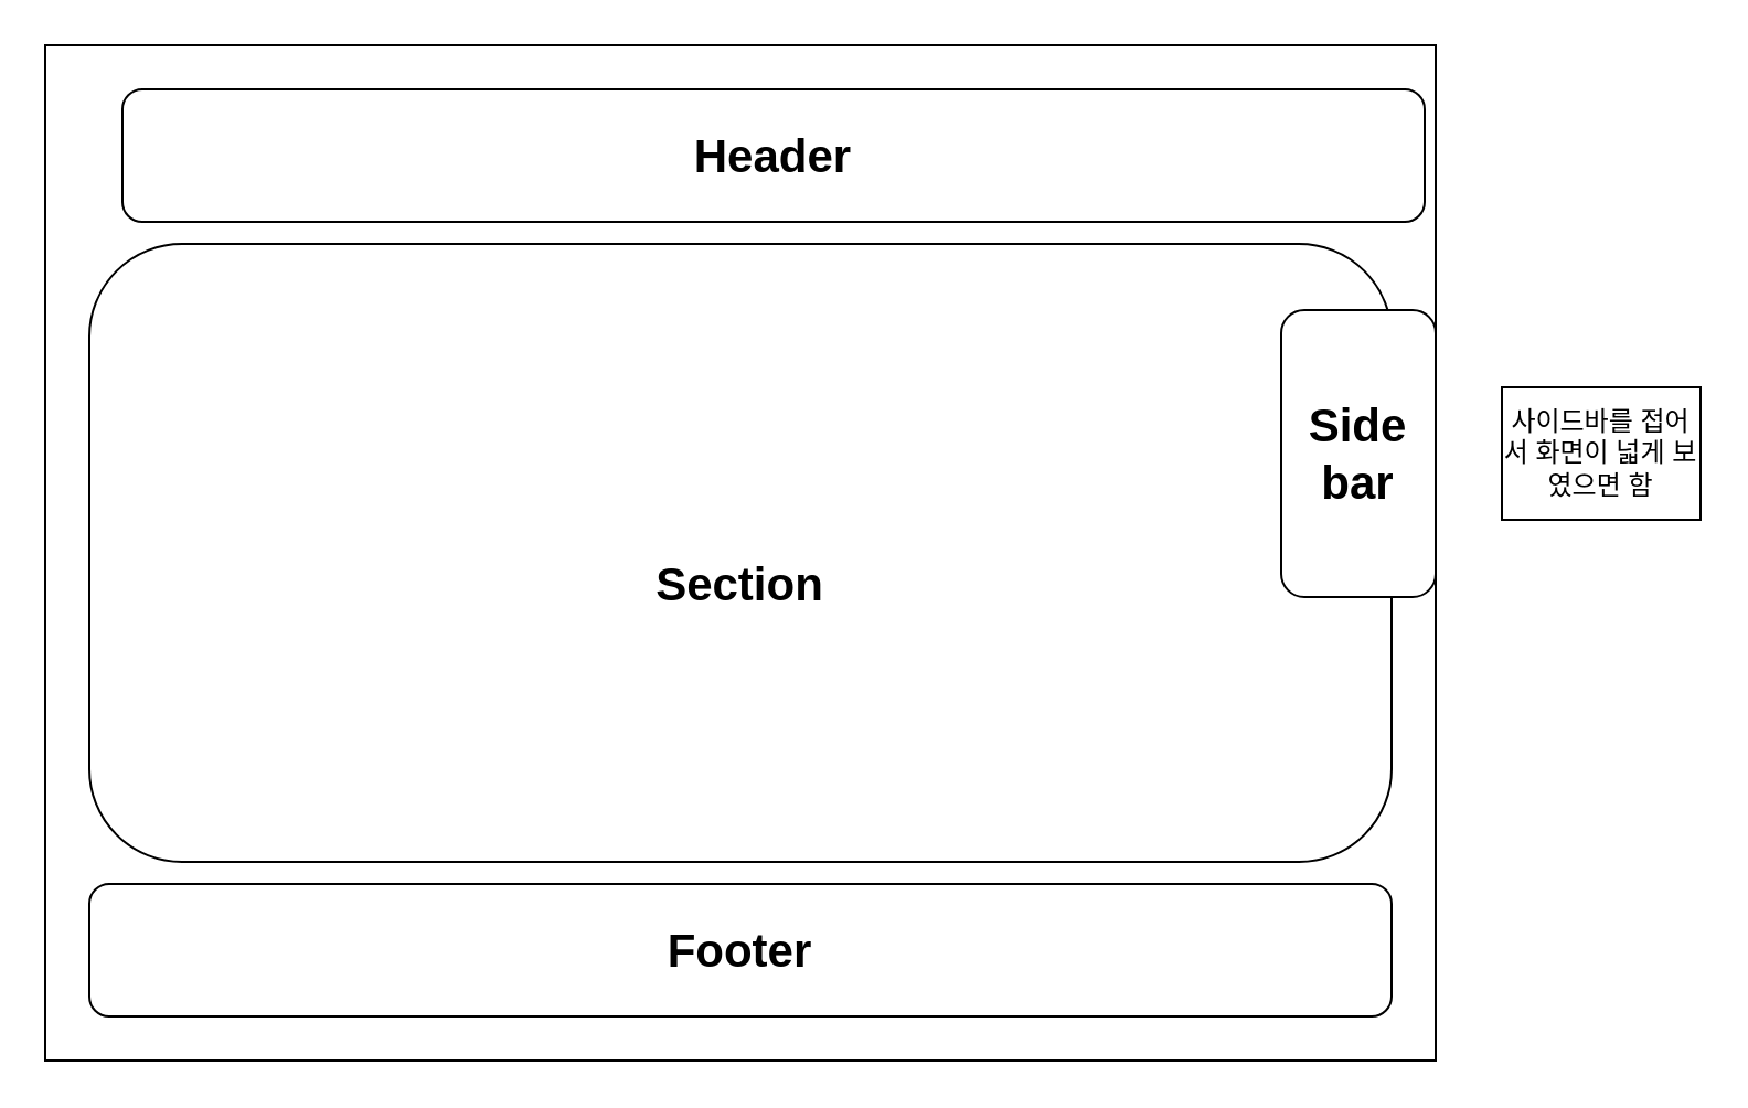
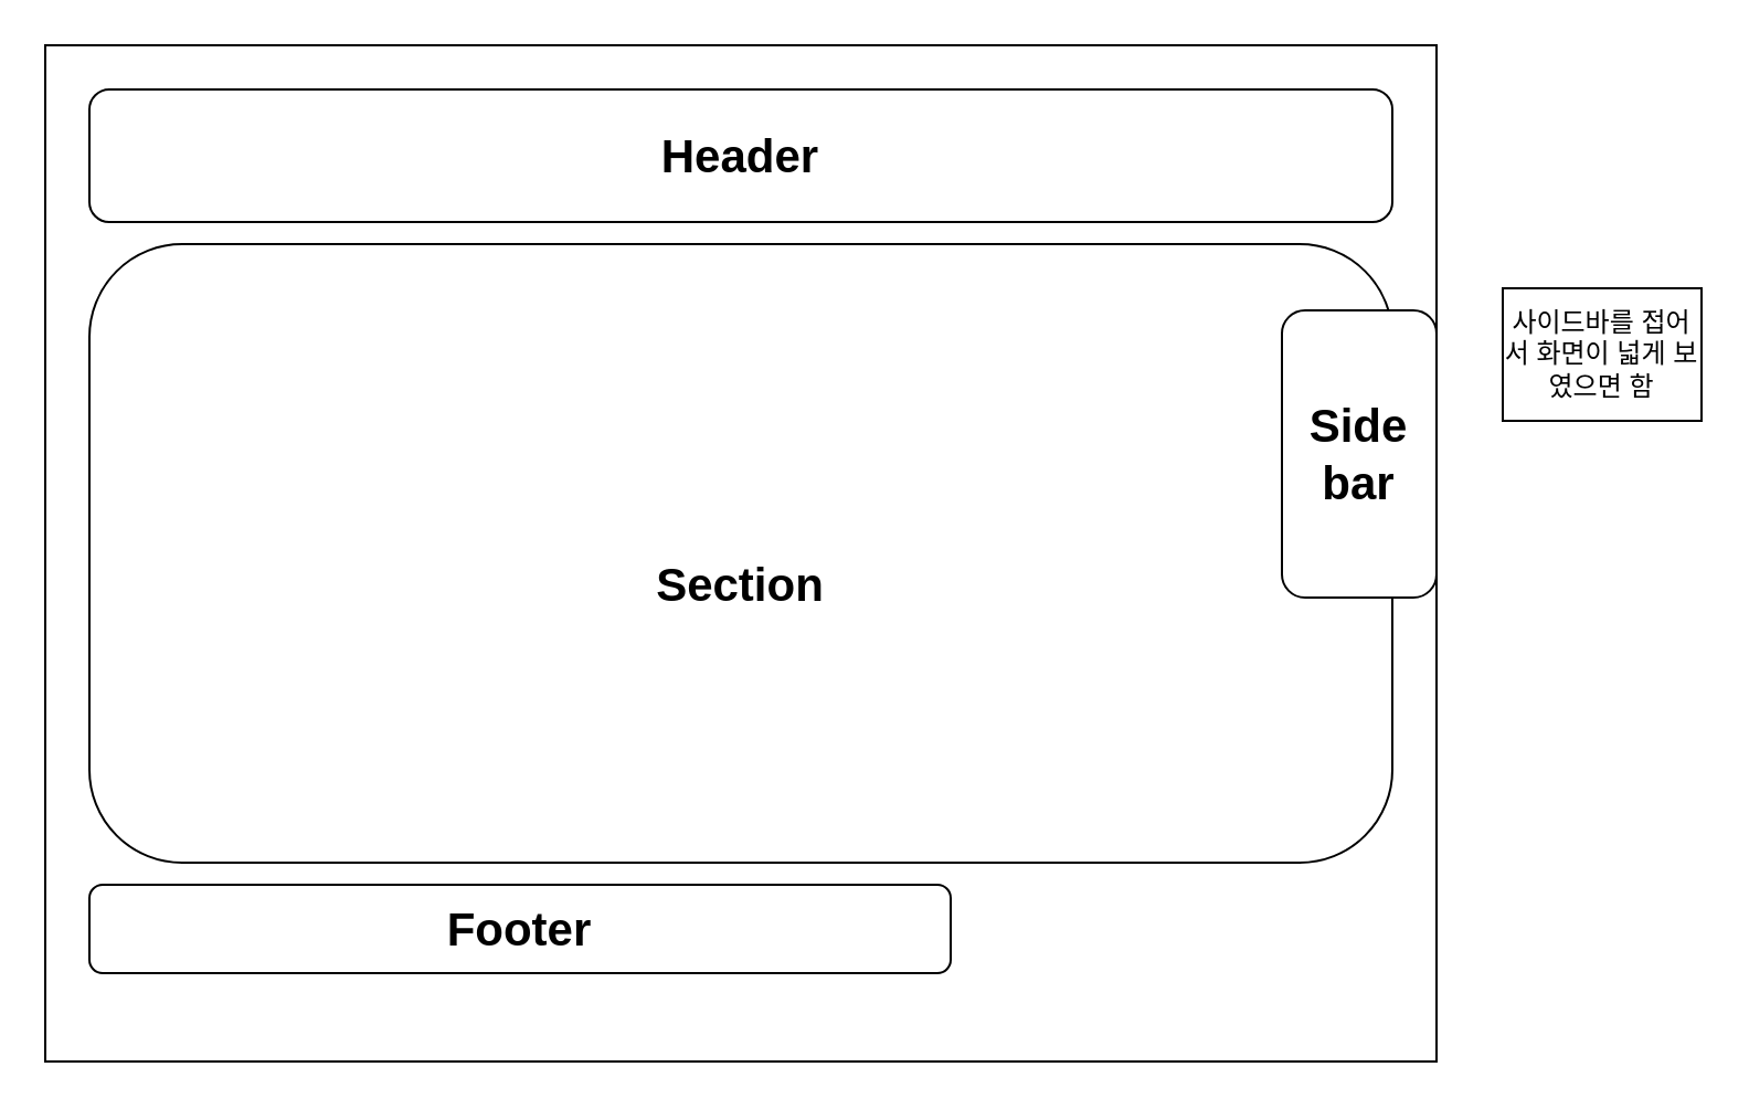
- <mxCell id="3" value="&lt;b style=&quot;font-size: 21px&quot;&gt;Header&lt;/b&gt;" style="rounded=1;whiteSpace=wrap;html=1;" vertex="1" parent="1"><mxGeometry x="55" y="40" width="590" height="60" as="geometry" /></mxCell>
+ <mxCell id="3" value="&lt;b style=&quot;font-size: 21px&quot;&gt;Header&lt;/b&gt;" style="rounded=1;whiteSpace=wrap;html=1;" vertex="1" parent="1"><mxGeometry x="40" y="40" width="590" height="60" as="geometry" /></mxCell>
- <mxCell id="7" value="사이드바를 접어서 화면이 넓게 보였으면 함" style="text;html=1;fillColor=none;align=center;verticalAlign=middle;whiteSpace=wrap;rounded=0;strokeColor=#000000;" vertex="1" parent="1"><mxGeometry x="680" y="175" width="90" height="60" as="geometry" /></mxCell>
+ <mxCell id="7" value="사이드바를 접어서 화면이 넓게 보였으면 함" style="text;html=1;fillColor=none;align=center;verticalAlign=middle;whiteSpace=wrap;rounded=0;strokeColor=#000000;" vertex="1" parent="1"><mxGeometry x="680" y="130" width="90" height="60" as="geometry" /></mxCell>
- <mxCell id="5" value="&lt;span style=&quot;font-size: 21px&quot;&gt;&lt;b&gt;Footer&lt;/b&gt;&lt;/span&gt;" style="rounded=1;whiteSpace=wrap;html=1;" vertex="1" parent="1"><mxGeometry x="40" y="400" width="590" height="60" as="geometry" /></mxCell>
+ <mxCell id="5" value="&lt;span style=&quot;font-size: 21px&quot;&gt;&lt;b&gt;Footer&lt;/b&gt;&lt;/span&gt;" style="rounded=1;whiteSpace=wrap;html=1;" vertex="1" parent="1"><mxGeometry x="40" y="400" width="390" height="40" as="geometry" /></mxCell>
